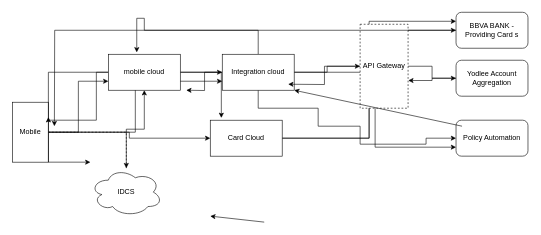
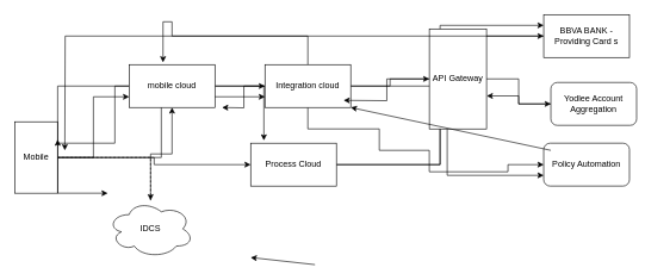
- <mxCell id="25" value="BBVA BANK -Providing Card s " style="rounded=1;whiteSpace=wrap;html=1;" vertex="1" parent="1"><mxGeometry x="760" y="20" width="120" height="60" as="geometry" /></mxCell>
+ <mxCell id="25" value="BBVA BANK -Providing Card s " style="whiteSpace=wrap;html=1;rounded=0;" vertex="1" parent="1"><mxGeometry x="760" y="20" width="120" height="60" as="geometry" /></mxCell>
- <mxCell id="23" value="API Gateway" style="rounded=0;whiteSpace=wrap;html=1;dashed=1;" vertex="1" parent="1"><mxGeometry x="600" y="40" width="80" height="140" as="geometry" /></mxCell>
+ <mxCell id="23" value="API Gateway" style="rounded=0;whiteSpace=wrap;html=1;" vertex="1" parent="1"><mxGeometry x="600" y="40" width="80" height="140" as="geometry" /></mxCell>
- <mxCell id="27" value="Yodlee Account Aggregation" style="rounded=1;whiteSpace=wrap;html=1;" vertex="1" parent="1"><mxGeometry x="760" y="100" width="120" height="60" as="geometry" /></mxCell>
+ <mxCell id="27" value="Yodlee Account Aggregation" style="rounded=1;whiteSpace=wrap;html=1;" vertex="1" parent="1"><mxGeometry x="770" y="115" width="120" height="60" as="geometry" /></mxCell>
- <mxCell id="20" value="Card Cloud " style="rounded=0;whiteSpace=wrap;html=1;" vertex="1" parent="1"><mxGeometry x="350" y="200" width="120" height="60" as="geometry" /></mxCell>
+ <mxCell id="20" value="Process Cloud " style="rounded=0;whiteSpace=wrap;html=1;" vertex="1" parent="1"><mxGeometry x="350" y="200" width="120" height="60" as="geometry" /></mxCell>
